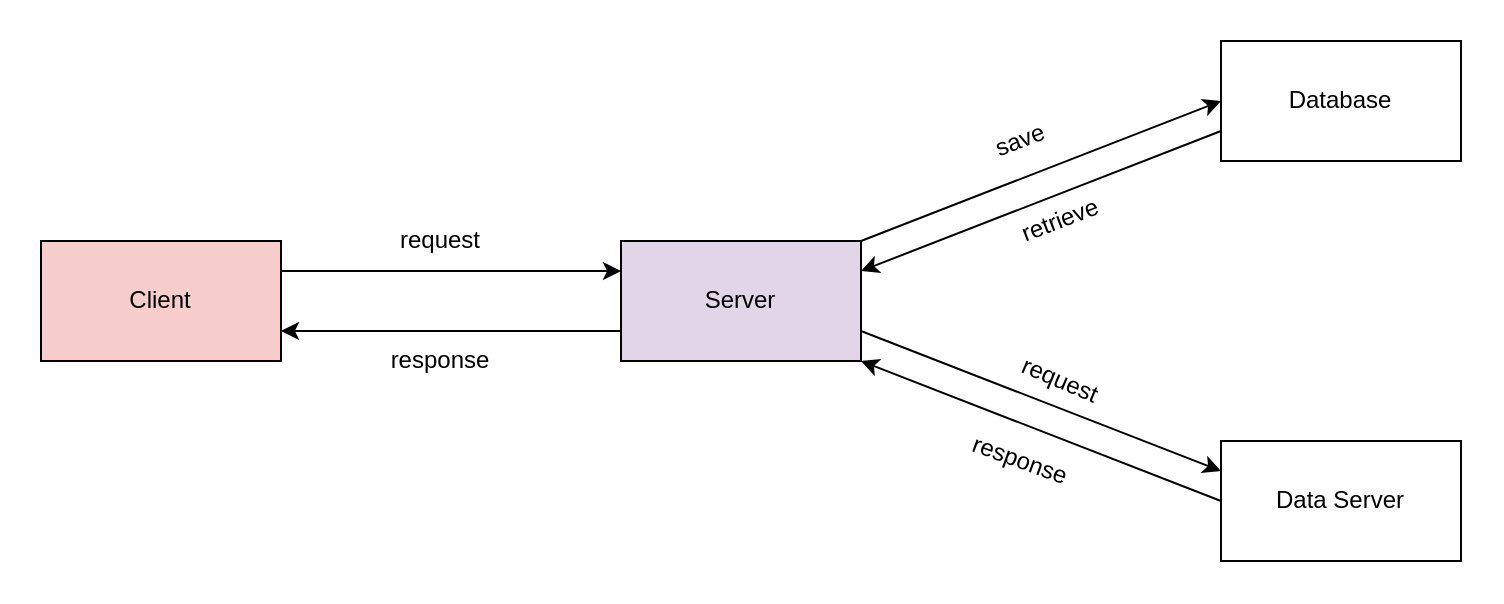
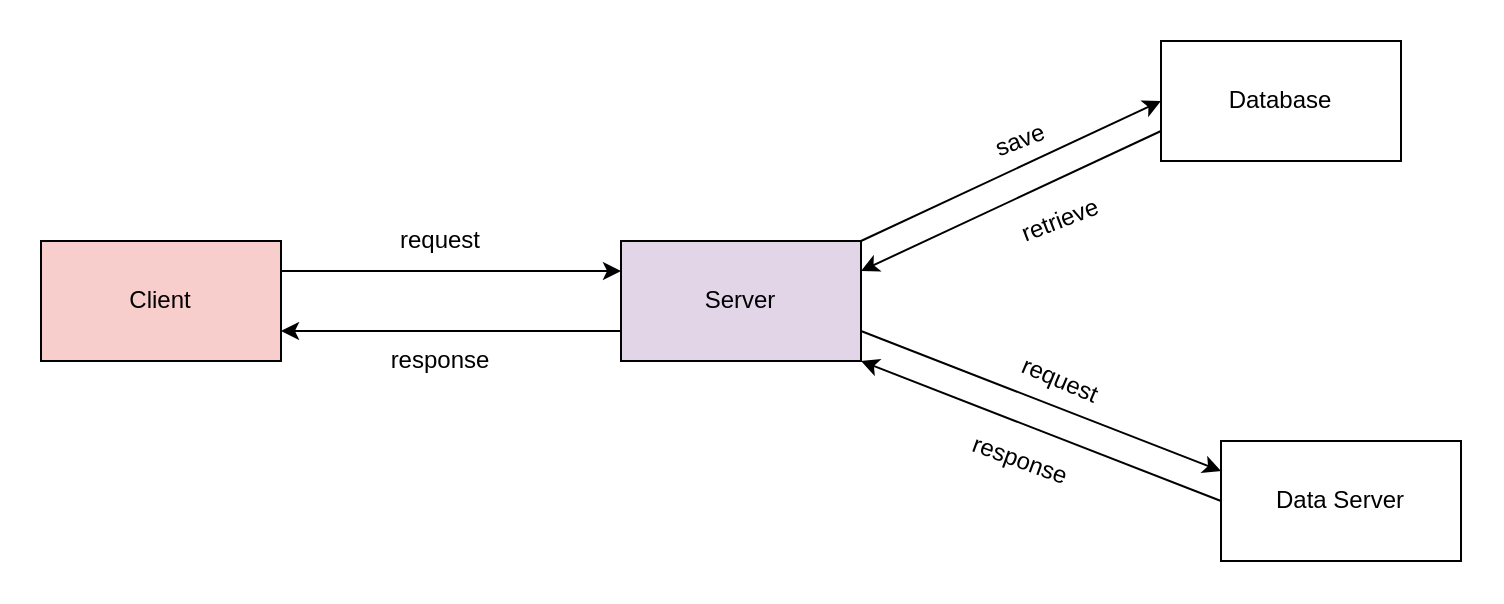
- <mxCell id="4" value="Database" style="rounded=0;whiteSpace=wrap;html=1;" vertex="1" parent="1"><mxGeometry x="610" y="20" width="120" height="60" as="geometry" /></mxCell>
+ <mxCell id="4" value="Database" style="rounded=0;whiteSpace=wrap;html=1;" vertex="1" parent="1"><mxGeometry x="580" y="20" width="120" height="60" as="geometry" /></mxCell>
